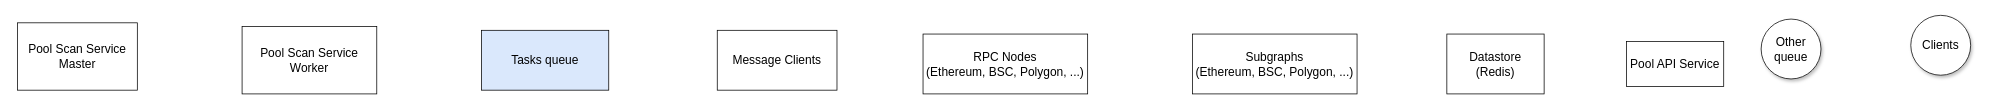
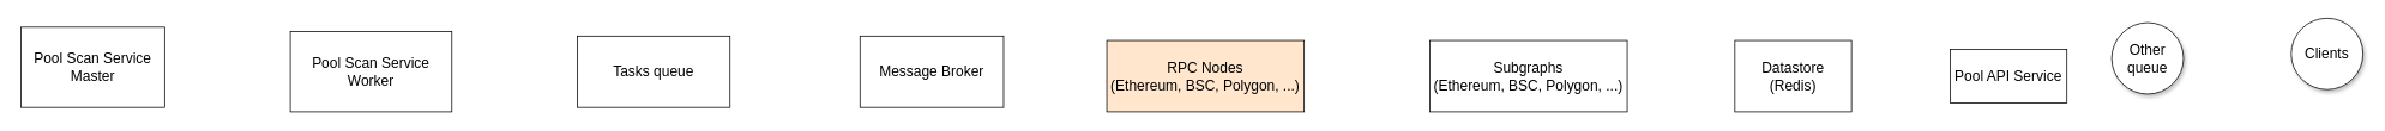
- <mxCell id="7" value="Tasks queue" style="rounded=0;whiteSpace=wrap;html=1;fontSize=16;fillColor=#dae8fc;" parent="1" vertex="1"><mxGeometry x="640" y="40" width="170" height="80" as="geometry" /></mxCell>
+ <mxCell id="7" value="Tasks queue" style="rounded=0;whiteSpace=wrap;html=1;fontSize=16;" parent="1" vertex="1"><mxGeometry x="640" y="40" width="170" height="80" as="geometry" /></mxCell>
- <mxCell id="4" value="Message Clients" style="rounded=0;whiteSpace=wrap;html=1;fontSize=16;" parent="1" vertex="1"><mxGeometry x="955" y="40" width="160" height="80" as="geometry" /></mxCell>
+ <mxCell id="4" value="Message Broker" style="rounded=0;whiteSpace=wrap;html=1;fontSize=16;" parent="1" vertex="1"><mxGeometry x="955" y="40" width="160" height="80" as="geometry" /></mxCell>
- <mxCell id="6" value="&lt;span style=&quot;font-size: 16px;&quot;&gt;RPC Nodes&lt;/span&gt;&lt;br style=&quot;padding: 0px; margin: 0px; font-size: 16px;&quot;&gt;&lt;span style=&quot;font-size: 16px;&quot;&gt;(Ethereum, BSC, Polygon, ...)&lt;/span&gt;" style="rounded=0;whiteSpace=wrap;html=1;fontSize=16;" parent="1" vertex="1"><mxGeometry x="1230" y="45" width="220" height="80" as="geometry" /></mxCell>
+ <mxCell id="6" value="&lt;span style=&quot;font-size: 16px;&quot;&gt;RPC Nodes&lt;/span&gt;&lt;br style=&quot;padding: 0px; margin: 0px; font-size: 16px;&quot;&gt;&lt;span style=&quot;font-size: 16px;&quot;&gt;(Ethereum, BSC, Polygon, ...)&lt;/span&gt;" style="rounded=0;whiteSpace=wrap;html=1;fontSize=16;fillColor=#ffe6cc;" parent="1" vertex="1"><mxGeometry x="1230" y="45" width="220" height="80" as="geometry" /></mxCell>
